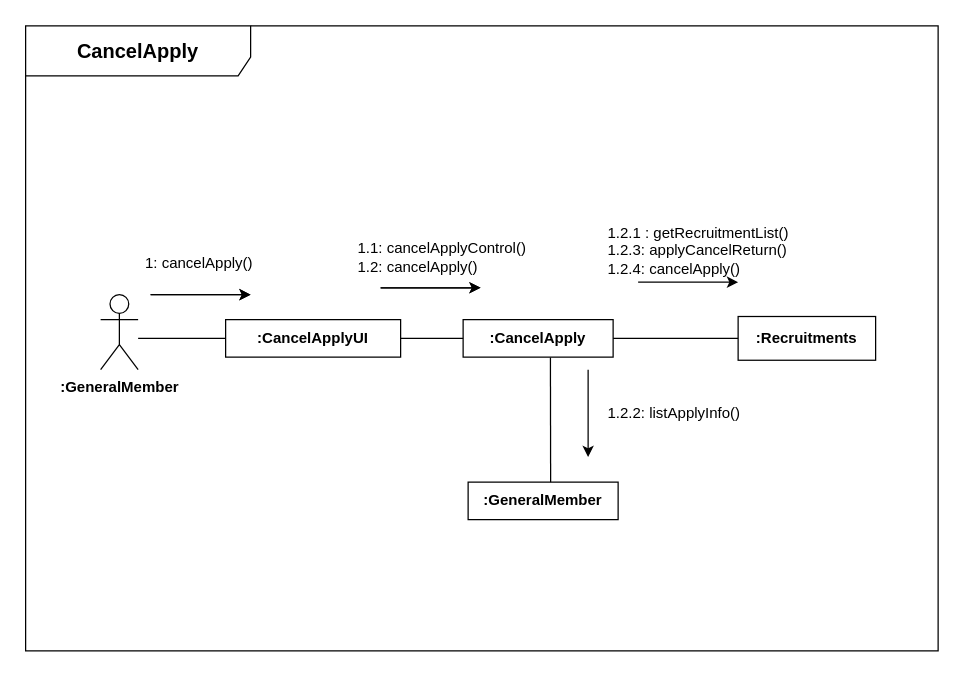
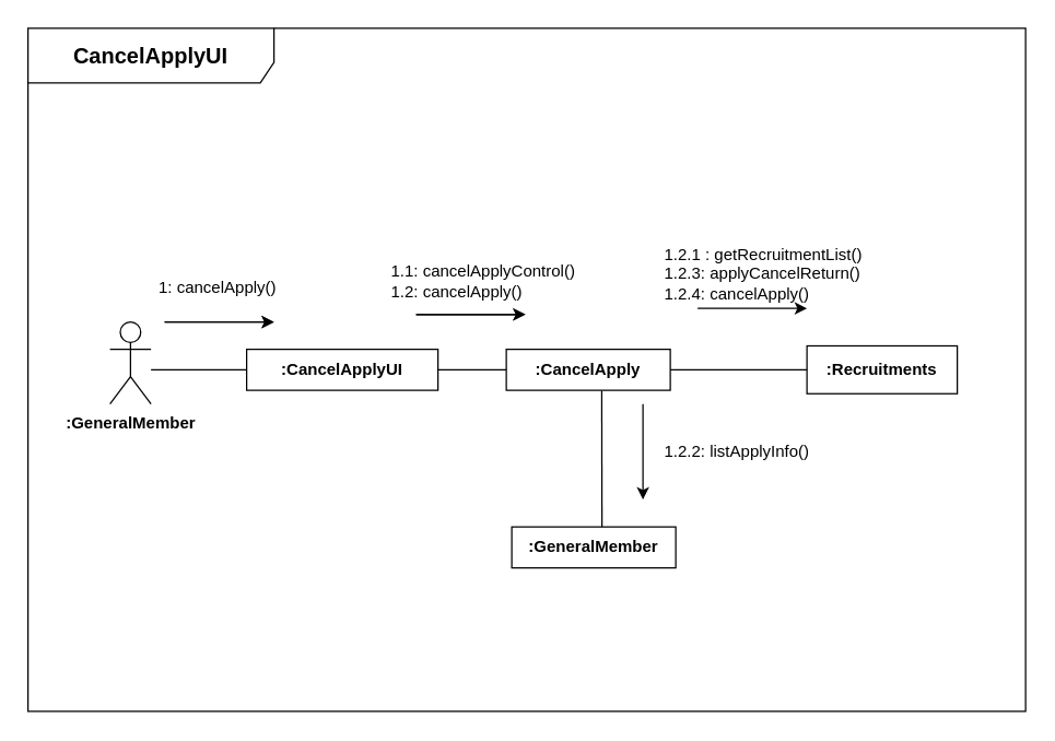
- <mxCell id="21" value="&lt;span style=&quot;font-size: 16px;&quot;&gt;CancelApply&lt;/span&gt;" style="shape=umlFrame;whiteSpace=wrap;html=1;width=180;height=40;fontStyle=1" parent="1" vertex="1"><mxGeometry x="20" y="20" width="730" height="500" as="geometry" /></mxCell>
+ <mxCell id="21" value="&lt;span style=&quot;font-size: 16px;&quot;&gt;CancelApplyUI&lt;/span&gt;" style="shape=umlFrame;whiteSpace=wrap;html=1;width=180;height=40;fontStyle=1" parent="1" vertex="1"><mxGeometry x="20" y="20" width="730" height="500" as="geometry" /></mxCell>
